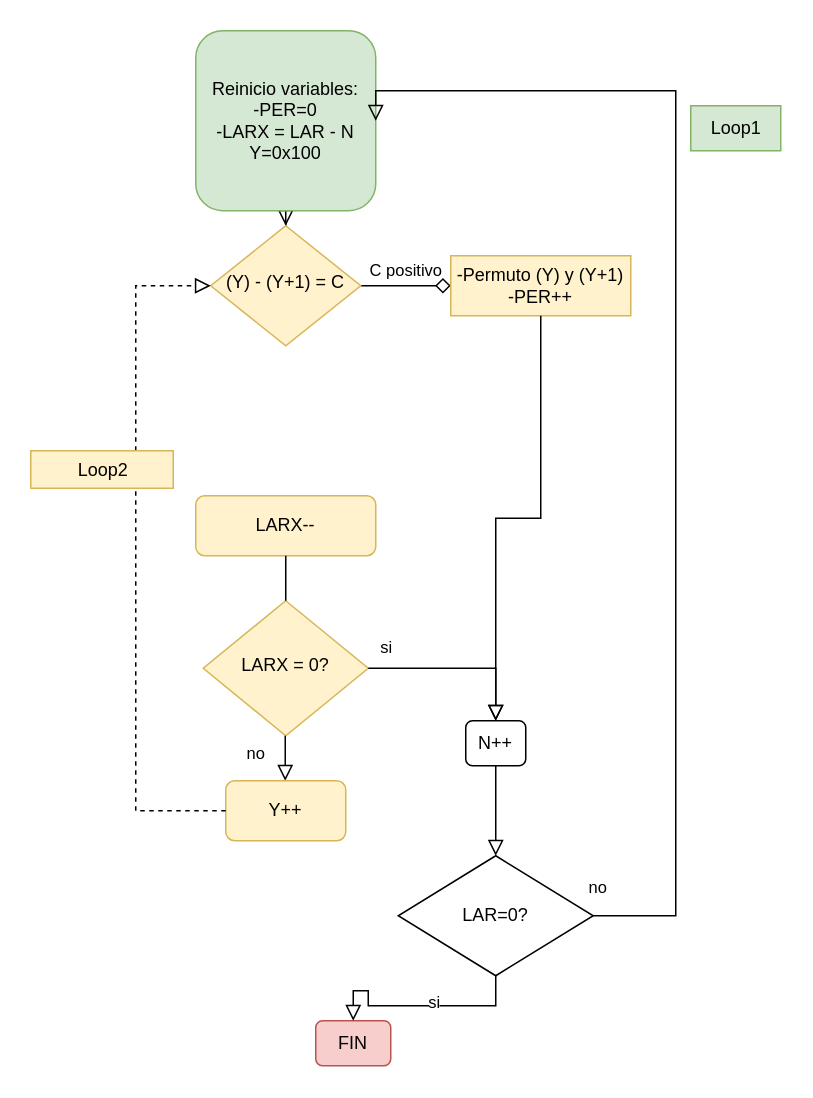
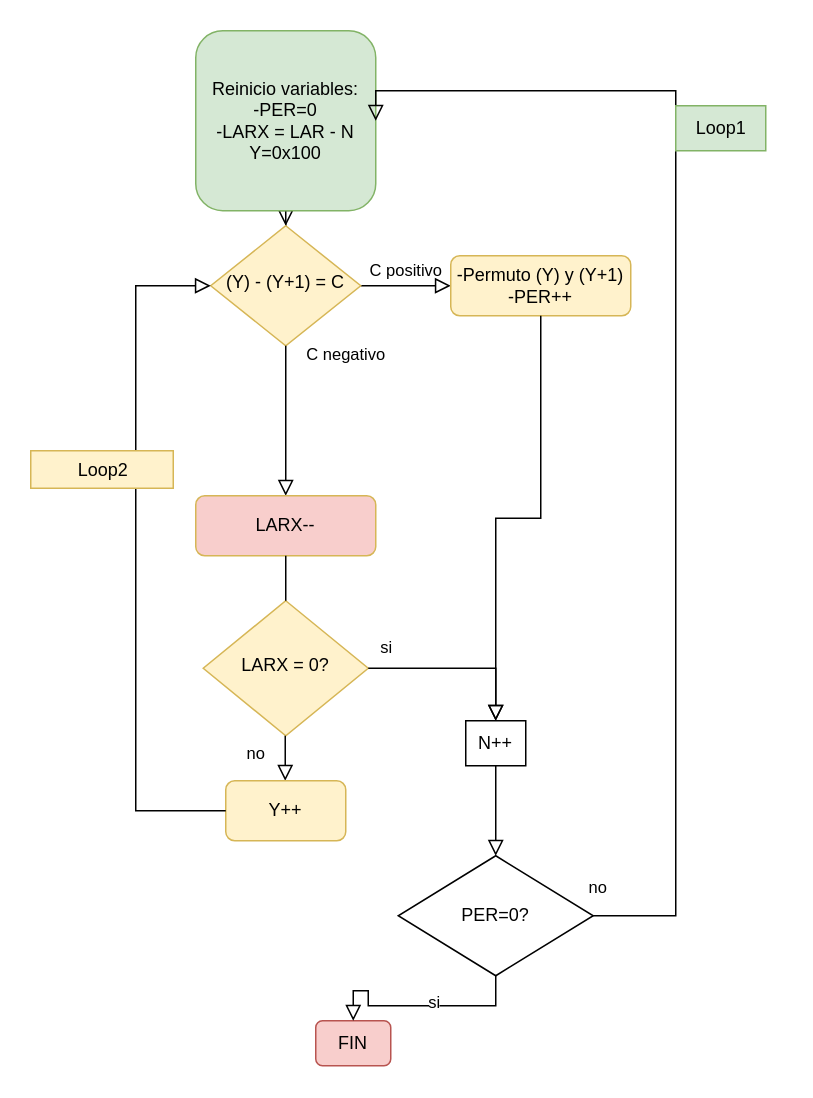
- <mxCell id="26" value="Loop1" style="text;html=1;align=center;verticalAlign=middle;resizable=0;points=[];autosize=1;strokeColor=#82b366;fillColor=#d5e8d4;" vertex="1" parent="1"><mxGeometry x="460" y="70" width="60" height="30" as="geometry" /></mxCell>
+ <mxCell id="26" value="Loop1" style="text;html=1;align=center;verticalAlign=middle;resizable=0;points=[];autosize=1;strokeColor=#82b366;fillColor=#d5e8d4;" vertex="1" parent="1"><mxGeometry x="450" y="70" width="60" height="30" as="geometry" /></mxCell>
- <mxCell id="4" value="C positivo" style="edgeStyle=orthogonalEdgeStyle;rounded=0;html=1;jettySize=auto;orthogonalLoop=1;fontSize=11;endArrow=diamond;endFill=0;endSize=8;strokeWidth=1;shadow=0;labelBackgroundColor=none;" edge="1" parent="1" source="5" target="6"><mxGeometry y="10" relative="1" as="geometry"><mxPoint as="offset" /></mxGeometry></mxCell>
+ <mxCell id="4" value="C positivo" style="edgeStyle=orthogonalEdgeStyle;rounded=0;html=1;jettySize=auto;orthogonalLoop=1;fontSize=11;endArrow=block;endFill=0;endSize=8;strokeWidth=1;shadow=0;labelBackgroundColor=none;" edge="1" parent="1" source="5" target="6"><mxGeometry y="10" relative="1" as="geometry"><mxPoint as="offset" /></mxGeometry></mxCell>
- <mxCell id="6" value="-Permuto (Y) y (Y+1)&lt;div&gt;-PER++&lt;/div&gt;" style="whiteSpace=wrap;html=1;fontSize=12;glass=0;strokeWidth=1;shadow=0;fillColor=#fff2cc;strokeColor=#d6b656;rounded=0;" vertex="1" parent="1"><mxGeometry x="300" y="170" width="120" height="40" as="geometry" /></mxCell>
+ <mxCell id="6" value="-Permuto (Y) y (Y+1)&lt;div&gt;-PER++&lt;/div&gt;" style="rounded=1;whiteSpace=wrap;html=1;fontSize=12;glass=0;strokeWidth=1;shadow=0;fillColor=#fff2cc;strokeColor=#d6b656;" vertex="1" parent="1"><mxGeometry x="300" y="170" width="120" height="40" as="geometry" /></mxCell>
+ <mxCell id="7" value="C negativo" style="rounded=0;html=1;jettySize=auto;orthogonalLoop=1;fontSize=11;endArrow=block;endFill=0;endSize=8;strokeWidth=1;shadow=0;labelBackgroundColor=none;edgeStyle=orthogonalEdgeStyle;exitX=0.5;exitY=1;exitDx=0;exitDy=0;" edge="1" parent="1" source="5" target="9"><mxGeometry x="-0.889" y="40" relative="1" as="geometry"><mxPoint as="offset" /><mxPoint x="190" y="350" as="sourcePoint" /></mxGeometry></mxCell>
- <mxCell id="9" value="LARX--" style="rounded=1;whiteSpace=wrap;html=1;fontSize=12;glass=0;strokeWidth=1;shadow=0;fillColor=#fff2cc;strokeColor=#d6b656;" vertex="1" parent="1"><mxGeometry x="130" y="330" width="120" height="40" as="geometry" /></mxCell>
+ <mxCell id="9" value="LARX--" style="rounded=1;whiteSpace=wrap;html=1;fontSize=12;glass=0;strokeWidth=1;shadow=0;fillColor=#f8cecc;strokeColor=#d6b656;" vertex="1" parent="1"><mxGeometry x="130" y="330" width="120" height="40" as="geometry" /></mxCell>
- <mxCell id="15" value="" style="rounded=0;html=1;jettySize=auto;orthogonalLoop=1;fontSize=11;endArrow=block;endFill=0;endSize=8;strokeWidth=1;shadow=0;labelBackgroundColor=none;edgeStyle=orthogonalEdgeStyle;exitX=0;exitY=0.5;exitDx=0;exitDy=0;entryX=0;entryY=0.5;entryDx=0;entryDy=0;dashed=1;" edge="1" parent="1" source="14" target="5"><mxGeometry x="-0.889" y="40" relative="1" as="geometry"><mxPoint as="offset" /><mxPoint x="70" y="500" as="sourcePoint" /><mxPoint x="70" y="530" as="targetPoint" /><Array as="points"><mxPoint x="90" y="540" /><mxPoint x="90" y="190" /></Array></mxGeometry></mxCell>
+ <mxCell id="15" value="" style="rounded=0;html=1;jettySize=auto;orthogonalLoop=1;fontSize=11;endArrow=block;endFill=0;endSize=8;strokeWidth=1;shadow=0;labelBackgroundColor=none;edgeStyle=orthogonalEdgeStyle;exitX=0;exitY=0.5;exitDx=0;exitDy=0;entryX=0;entryY=0.5;entryDx=0;entryDy=0;" edge="1" parent="1" source="14" target="5"><mxGeometry x="-0.889" y="40" relative="1" as="geometry"><mxPoint as="offset" /><mxPoint x="70" y="500" as="sourcePoint" /><mxPoint x="70" y="530" as="targetPoint" /><Array as="points"><mxPoint x="90" y="540" /><mxPoint x="90" y="190" /></Array></mxGeometry></mxCell>
- <mxCell id="16" value="N++" style="rounded=1;whiteSpace=wrap;html=1;" vertex="1" parent="1"><mxGeometry x="310" y="480" width="40" height="30" as="geometry" /></mxCell>
+ <mxCell id="16" value="N++" style="whiteSpace=wrap;html=1;rounded=0;" vertex="1" parent="1"><mxGeometry x="310" y="480" width="40" height="30" as="geometry" /></mxCell>
- <mxCell id="19" value="LAR=0?" style="rhombus;whiteSpace=wrap;html=1;" vertex="1" parent="1"><mxGeometry x="265" y="570" width="130" height="80" as="geometry" /></mxCell>
+ <mxCell id="19" value="PER=0?" style="rhombus;whiteSpace=wrap;html=1;" vertex="1" parent="1"><mxGeometry x="265" y="570" width="130" height="80" as="geometry" /></mxCell>
